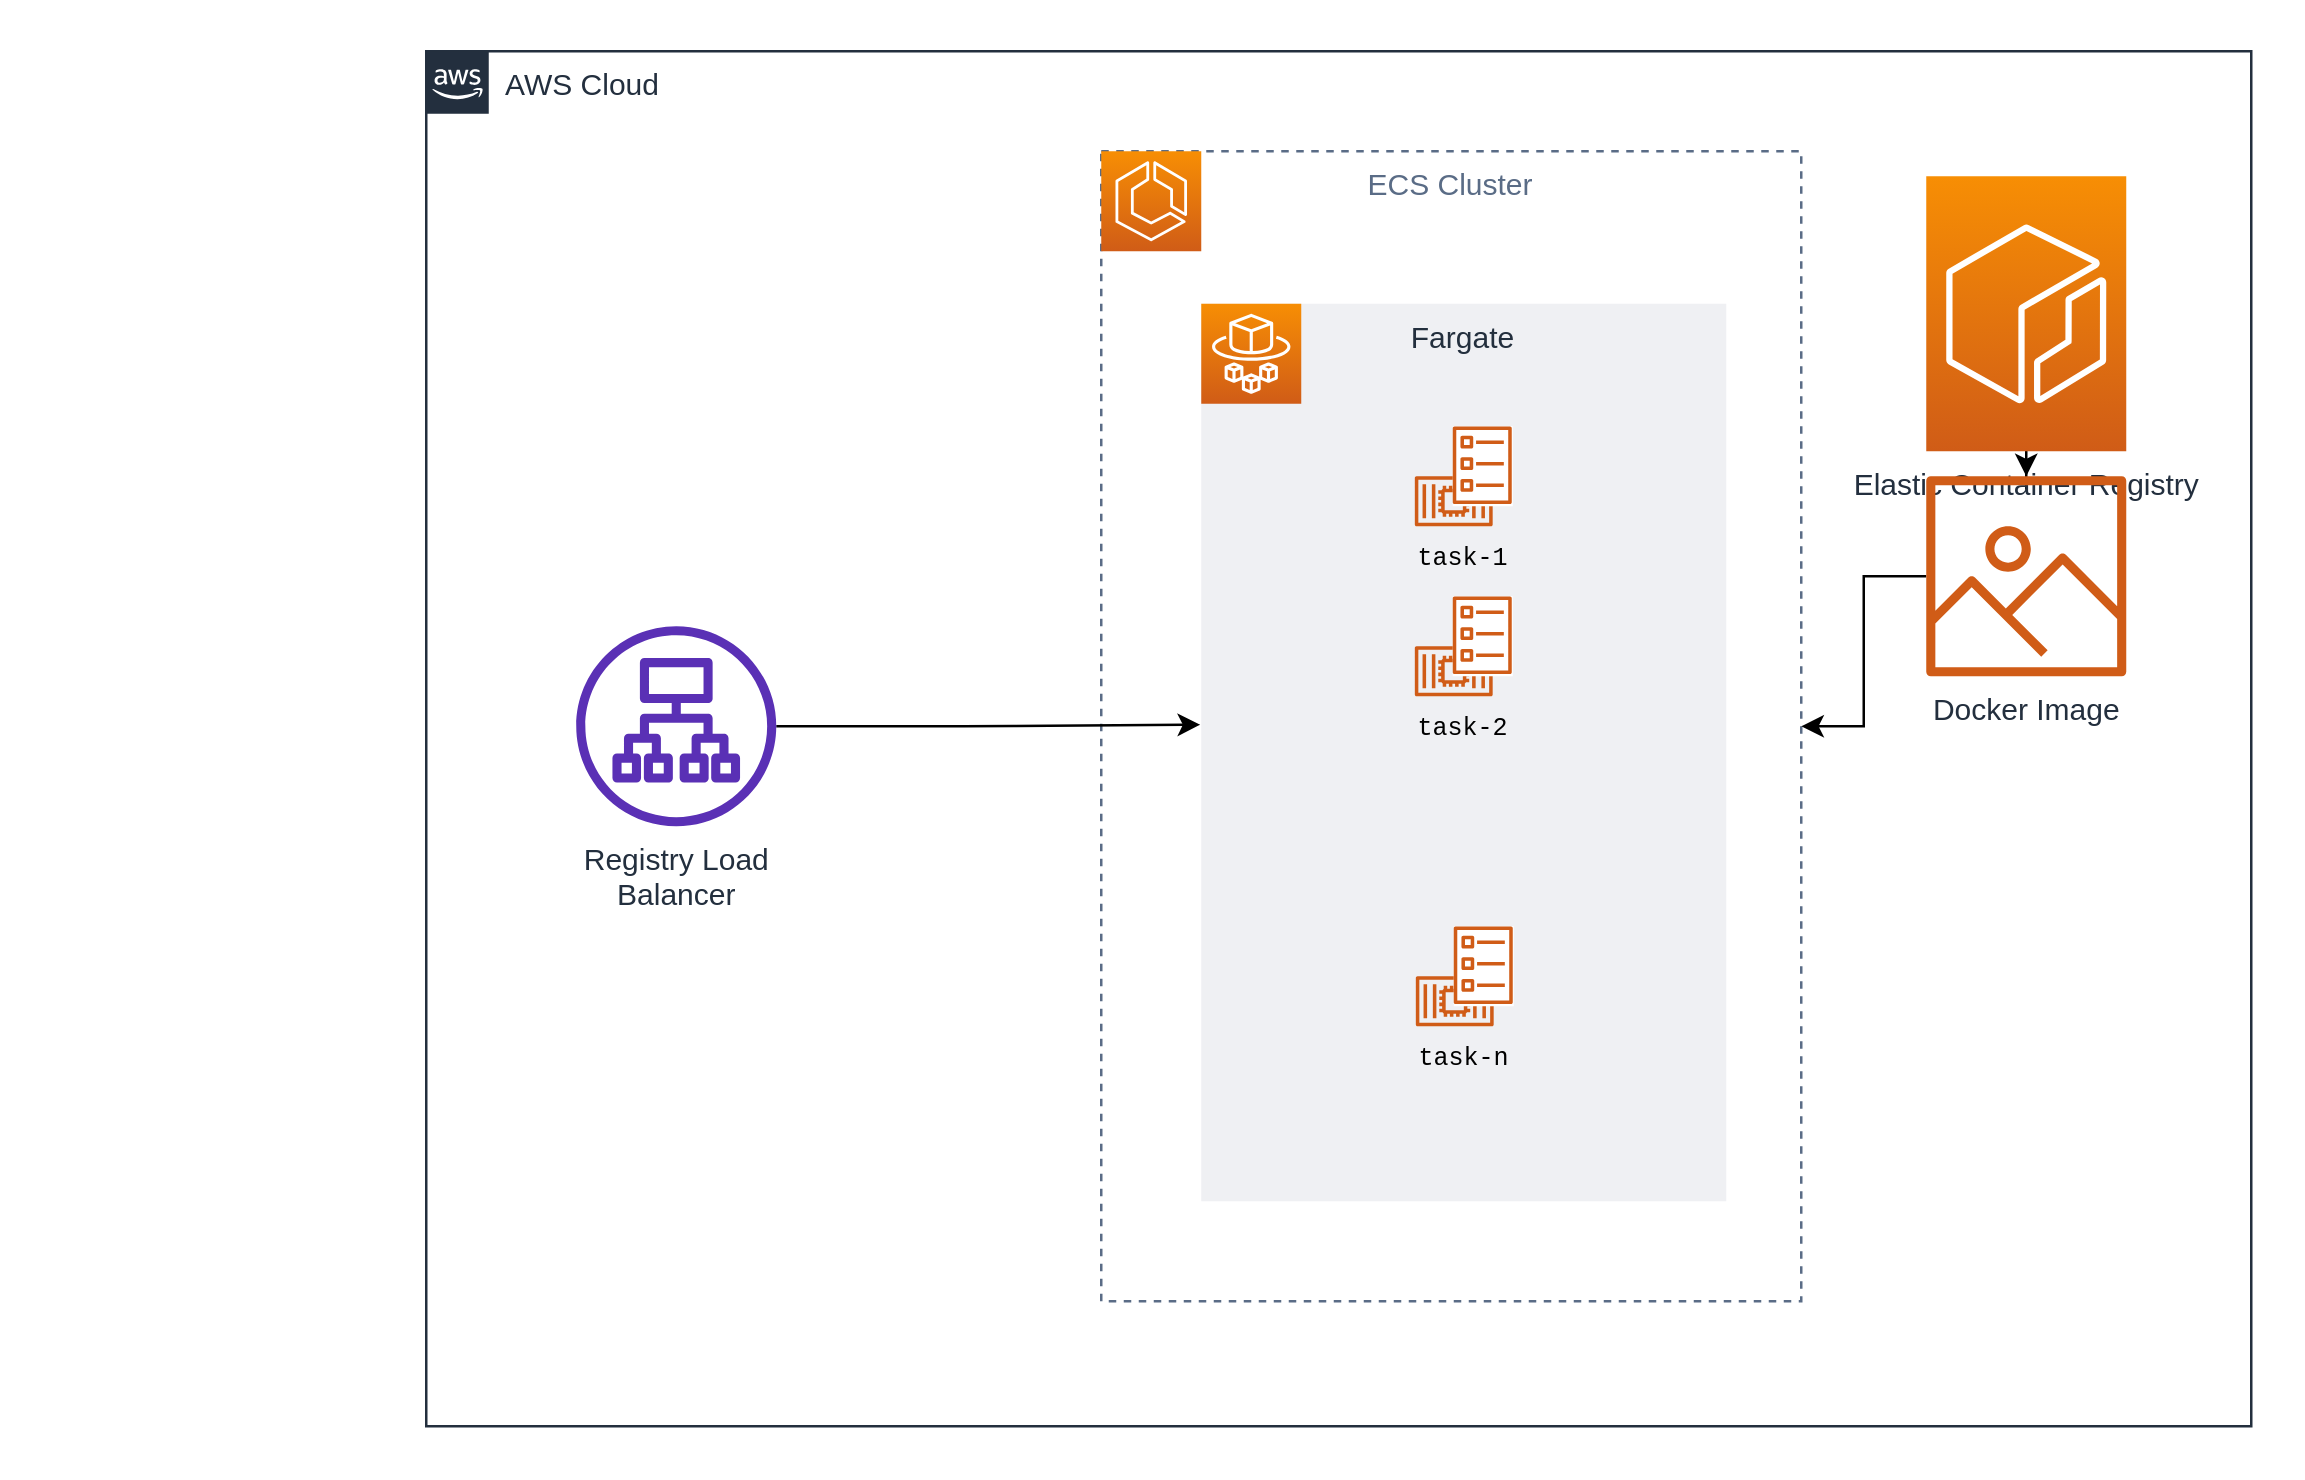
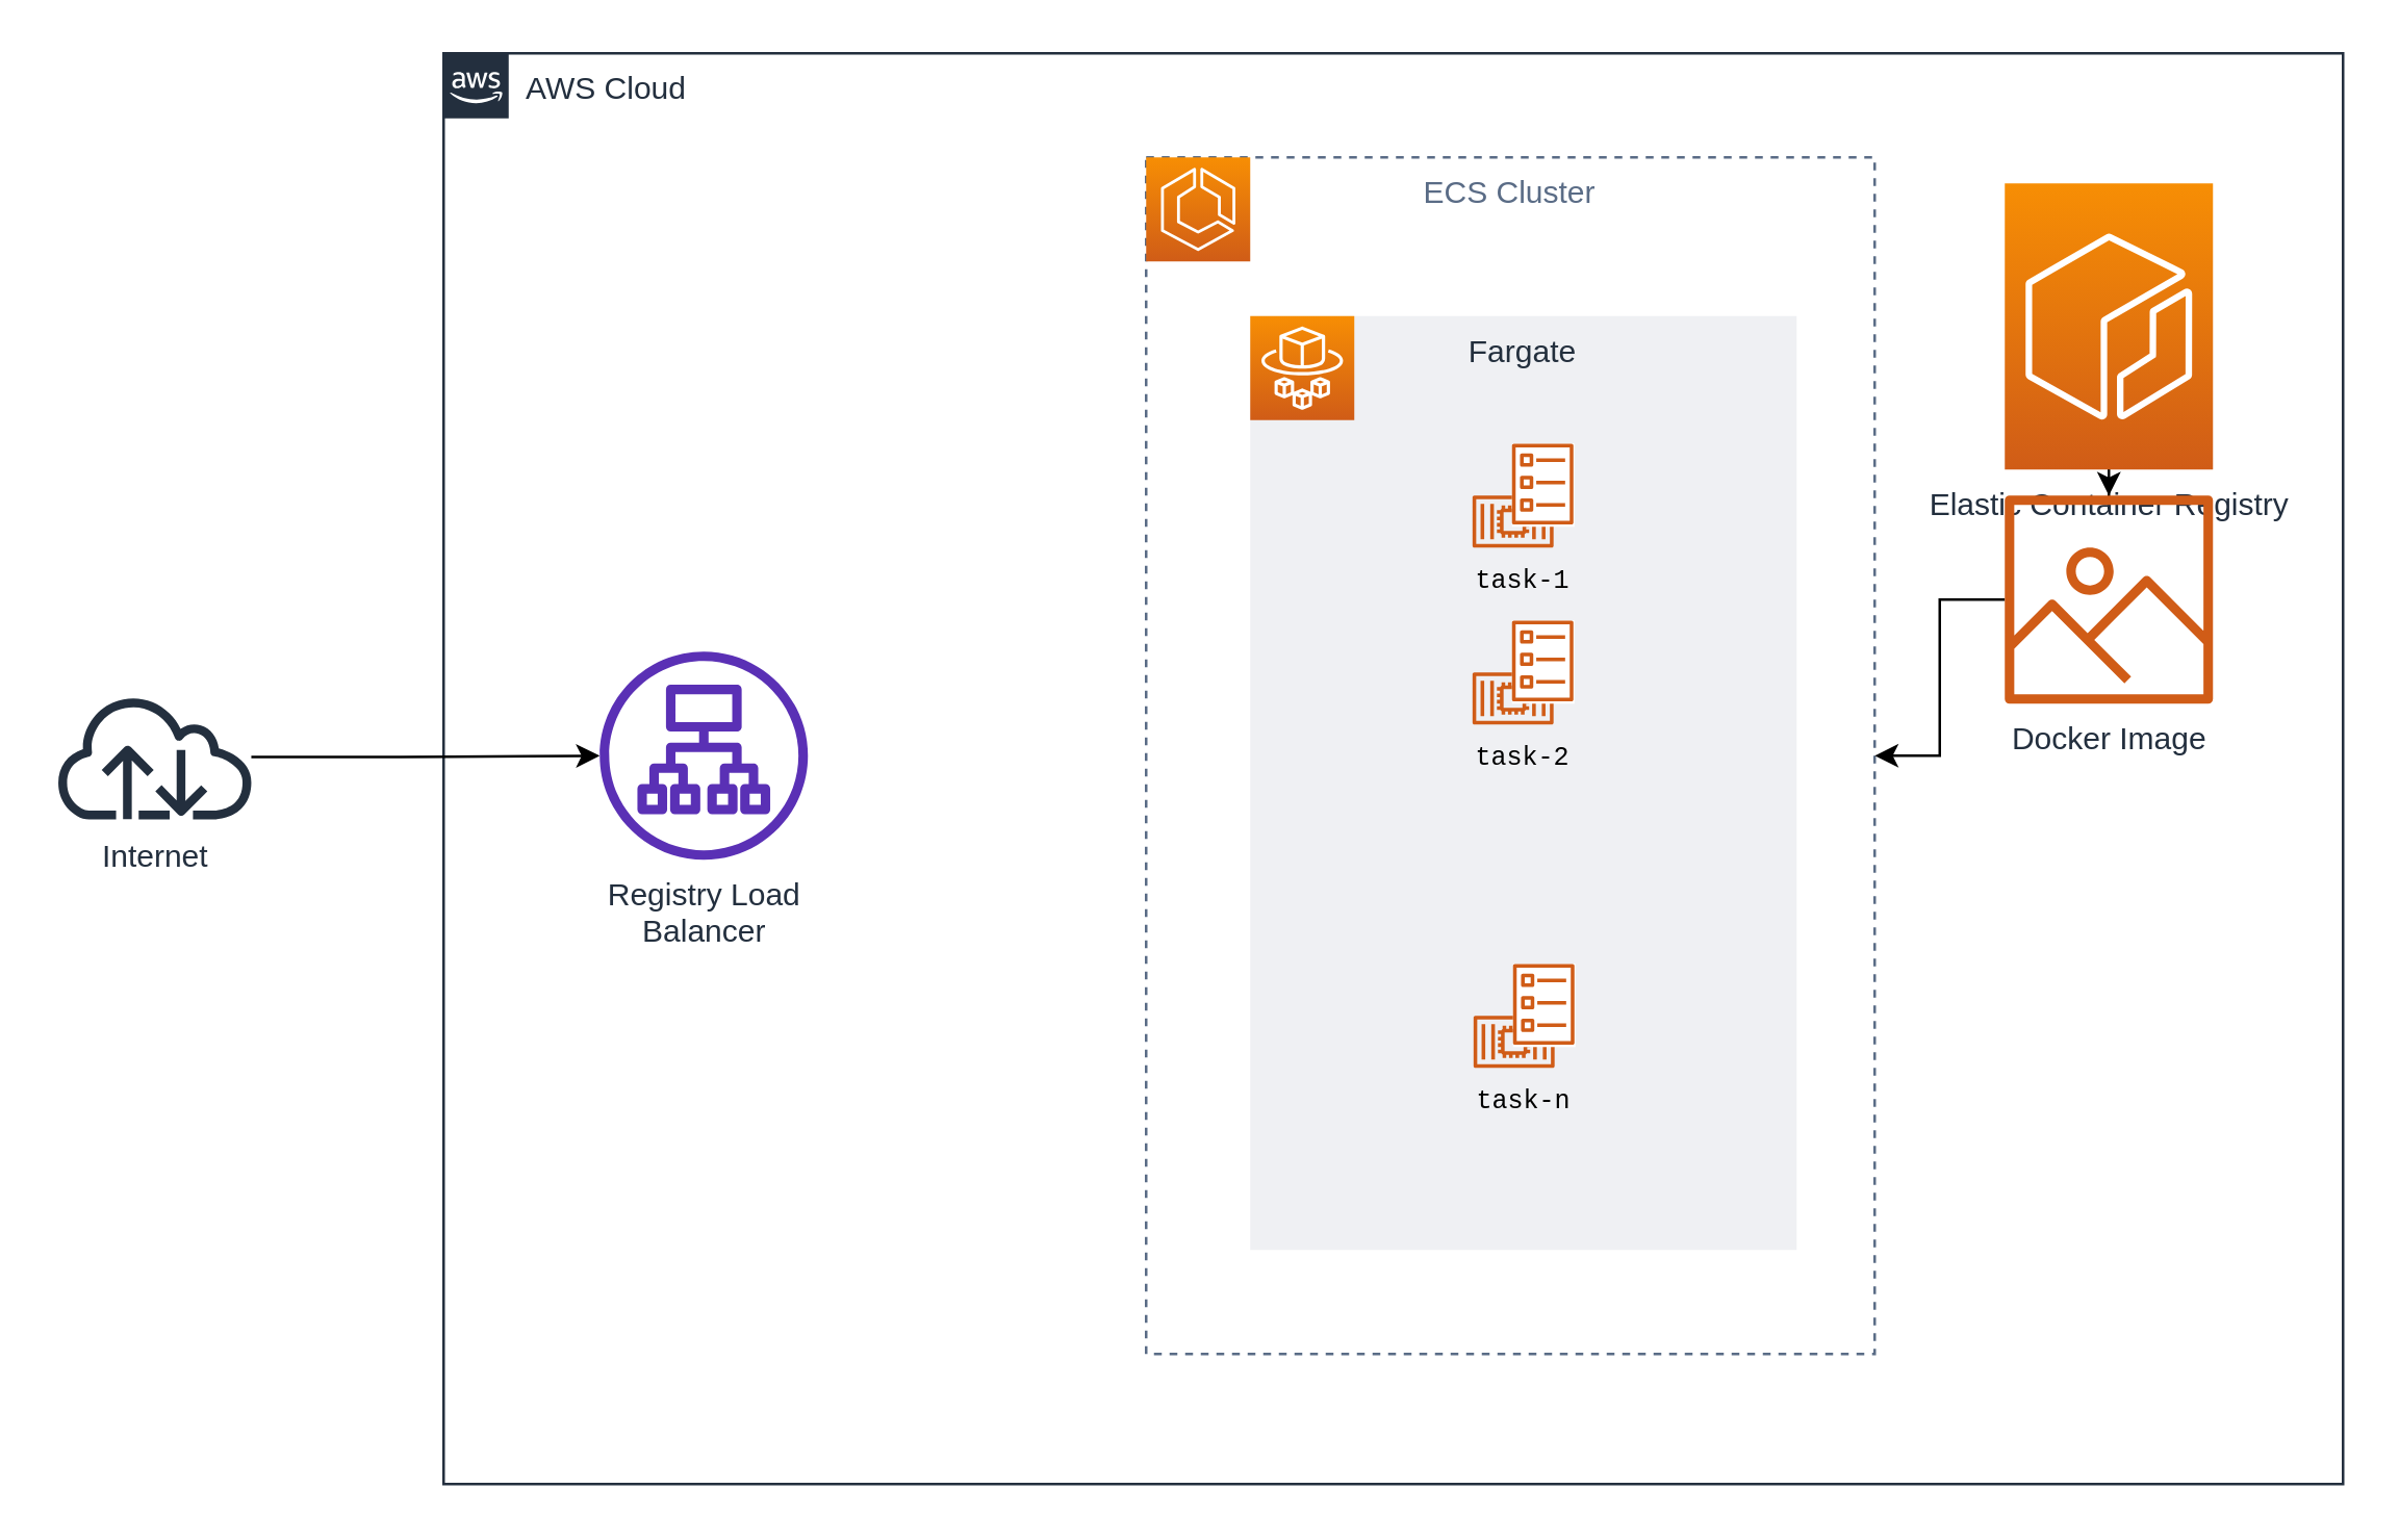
- <mxCell id="5" style="edgeStyle=orthogonalEdgeStyle;curved=0;rounded=1;sketch=0;orthogonalLoop=1;jettySize=auto;html=1;strokeColor=#000000;entryX=-0.002;entryY=0.469;entryDx=0;entryDy=0;entryPerimeter=0;" parent="1" source="11" target="13" edge="1"><mxGeometry relative="1" as="geometry"><mxPoint x="319" y="290.5" as="sourcePoint" /><mxPoint x="411" y="290.5" as="targetPoint" /></mxGeometry></mxCell>
+ <mxCell id="4" style="edgeStyle=orthogonalEdgeStyle;rounded=1;sketch=0;orthogonalLoop=1;jettySize=auto;html=1;strokeColor=#000000;" parent="1" source="30" target="11" edge="1"><mxGeometry relative="1" as="geometry"><mxPoint x="20.955" y="292" as="sourcePoint" /><mxPoint x="170" y="290.5" as="targetPoint" /></mxGeometry></mxCell>
+ <mxCell id="30" value="Internet" style="outlineConnect=0;fontColor=#232F3E;gradientColor=none;fillColor=#232F3E;strokeColor=none;dashed=0;verticalLabelPosition=bottom;verticalAlign=top;align=center;html=1;fontSize=12;fontStyle=0;aspect=fixed;pointerEvents=1;shape=mxgraph.aws4.internet;sketch=0;" parent="1" vertex="1"><mxGeometry x="20" y="266.5" width="78" height="48" as="geometry" /></mxCell>
